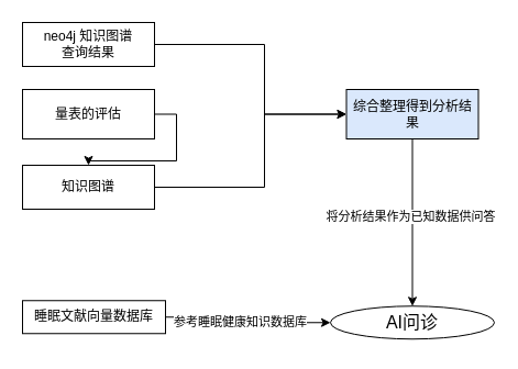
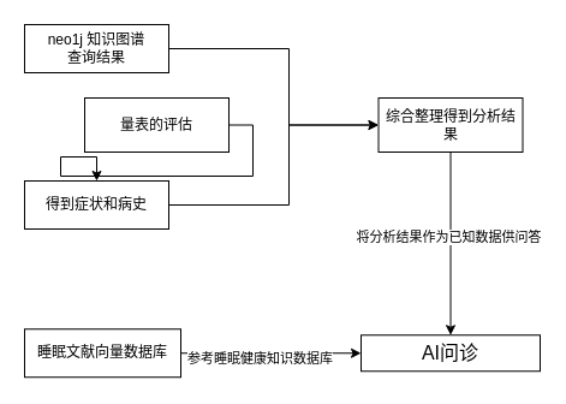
- <mxCell id="5" value="neo4j 知识图谱&lt;div&gt;查询结果&lt;/div&gt;" style="rounded=0;whiteSpace=wrap;html=1;" parent="1" vertex="1"><mxGeometry x="20" y="20" width="120" height="40" as="geometry" /></mxCell>
+ <mxCell id="5" value="neo1j 知识图谱&lt;div&gt;查询结果&lt;/div&gt;" style="rounded=0;whiteSpace=wrap;html=1;" parent="1" vertex="1"><mxGeometry x="20" y="20" width="120" height="40" as="geometry" /></mxCell>
- <mxCell id="7" value="量表的评估" style="rounded=0;whiteSpace=wrap;html=1;" parent="1" vertex="1"><mxGeometry x="20" y="81" width="120" height="45" as="geometry" /></mxCell>
+ <mxCell id="7" value="量表的评估" style="rounded=0;whiteSpace=wrap;html=1;" parent="1" vertex="1"><mxGeometry x="70" y="81" width="120" height="45" as="geometry" /></mxCell>
- <mxCell id="12" value="综合整理得到分析结果" style="rounded=0;whiteSpace=wrap;html=1;fillColor=#dae8fc;" parent="1" vertex="1"><mxGeometry x="314.5" y="81" width="120" height="45" as="geometry" /></mxCell>
+ <mxCell id="12" value="综合整理得到分析结果" style="rounded=0;whiteSpace=wrap;html=1;" parent="1" vertex="1"><mxGeometry x="314.5" y="81" width="120" height="45" as="geometry" /></mxCell>
- <mxCell id="9" value="知识图谱" style="rounded=0;whiteSpace=wrap;html=1;" parent="1" vertex="1"><mxGeometry x="20" y="150" width="120" height="40" as="geometry" /></mxCell>
+ <mxCell id="9" value="得到症状和病史" style="rounded=0;whiteSpace=wrap;html=1;" parent="1" vertex="1"><mxGeometry x="20" y="150" width="120" height="40" as="geometry" /></mxCell>
- <mxCell id="15" value="睡眠文献向量数据库" style="rounded=0;whiteSpace=wrap;html=1;" parent="1" vertex="1"><mxGeometry x="20" y="273.25" width="130" height="30" as="geometry" /></mxCell>
+ <mxCell id="15" value="睡眠文献向量数据库" style="rounded=0;whiteSpace=wrap;html=1;" parent="1" vertex="1"><mxGeometry x="20" y="273.25" width="130" height="40" as="geometry" /></mxCell>
- <mxCell id="2" value="&lt;span style=&quot;font-size: 16px;&quot;&gt;AI问诊&lt;/span&gt;" style="ellipse;whiteSpace=wrap;html=1;" parent="1" vertex="1"><mxGeometry x="300" y="278.25" width="149" height="30" as="geometry" /></mxCell>
+ <mxCell id="2" value="&lt;span style=&quot;font-size: 16px;&quot;&gt;AI问诊&lt;/span&gt;" style="rounded=0;whiteSpace=wrap;html=1;" parent="1" vertex="1"><mxGeometry x="300" y="278.25" width="149" height="30" as="geometry" /></mxCell>
